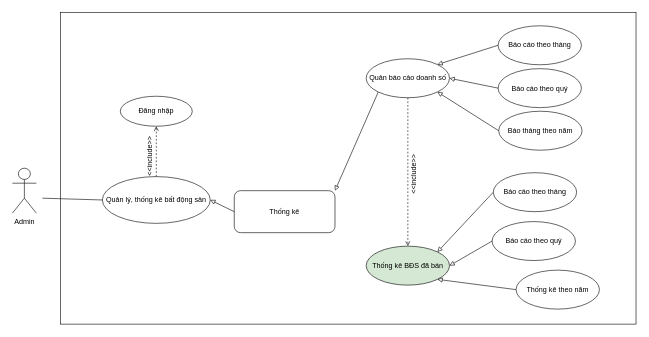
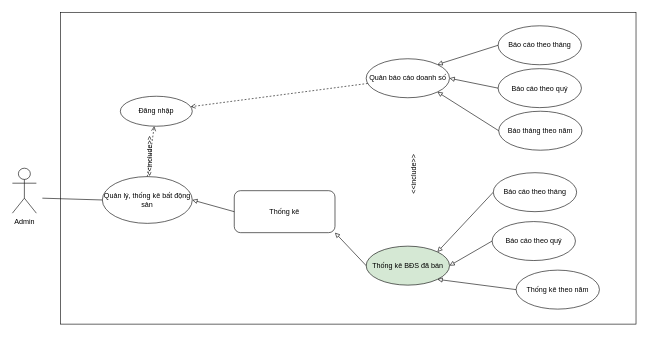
- <mxCell id="10" value="" style="endArrow=block;html=1;endFill=0;exitX=0;exitY=1;exitDx=0;exitDy=0;entryX=1;entryY=0;entryDx=0;entryDy=0;" parent="1" source="5" target="11" edge="1"><mxGeometry width="50" height="50" relative="1" as="geometry"><mxPoint x="468.5" y="209.5" as="sourcePoint" /><mxPoint x="522.397" y="215.251" as="targetPoint" /><Array as="points" /></mxGeometry></mxCell>
- <mxCell id="23" value="" style="endArrow=open;dashed=1;html=1;endFill=0;entryX=0.5;entryY=0;entryDx=0;entryDy=0;" parent="1" source="5" target="12" edge="1"><mxGeometry width="50" height="50" relative="1" as="geometry"><mxPoint x="270" y="349.5" as="sourcePoint" /><mxPoint x="270" y="190" as="targetPoint" /></mxGeometry></mxCell>
+ <mxCell id="23" value="" style="endArrow=open;dashed=1;html=1;endFill=0;" parent="1" source="5" target="9" edge="1"><mxGeometry width="50" height="50" relative="1" as="geometry"><mxPoint x="270" y="349.5" as="sourcePoint" /><mxPoint x="270" y="190" as="targetPoint" /></mxGeometry></mxCell>
- <mxCell id="4" value="Quản lý, thống kê bất động sản" style="ellipse;whiteSpace=wrap;html=1;" parent="1" vertex="1"><mxGeometry x="170" y="294" width="180" height="78" as="geometry" /></mxCell>
+ <mxCell id="4" value="Quản lý, thống kê bất động sản" style="ellipse;whiteSpace=wrap;html=1;" parent="1" vertex="1"><mxGeometry x="170" y="294" width="150" height="78" as="geometry" /></mxCell>
+ <mxCell id="22" value="" style="endArrow=block;html=1;endFill=0;exitX=0;exitY=0.5;exitDx=0;exitDy=0;entryX=1;entryY=1;entryDx=0;entryDy=0;" parent="1" source="12" target="11" edge="1"><mxGeometry width="50" height="50" relative="1" as="geometry"><mxPoint x="840" y="392" as="sourcePoint" /><mxPoint x="748.847" y="439.614" as="targetPoint" /><Array as="points" /></mxGeometry></mxCell>
